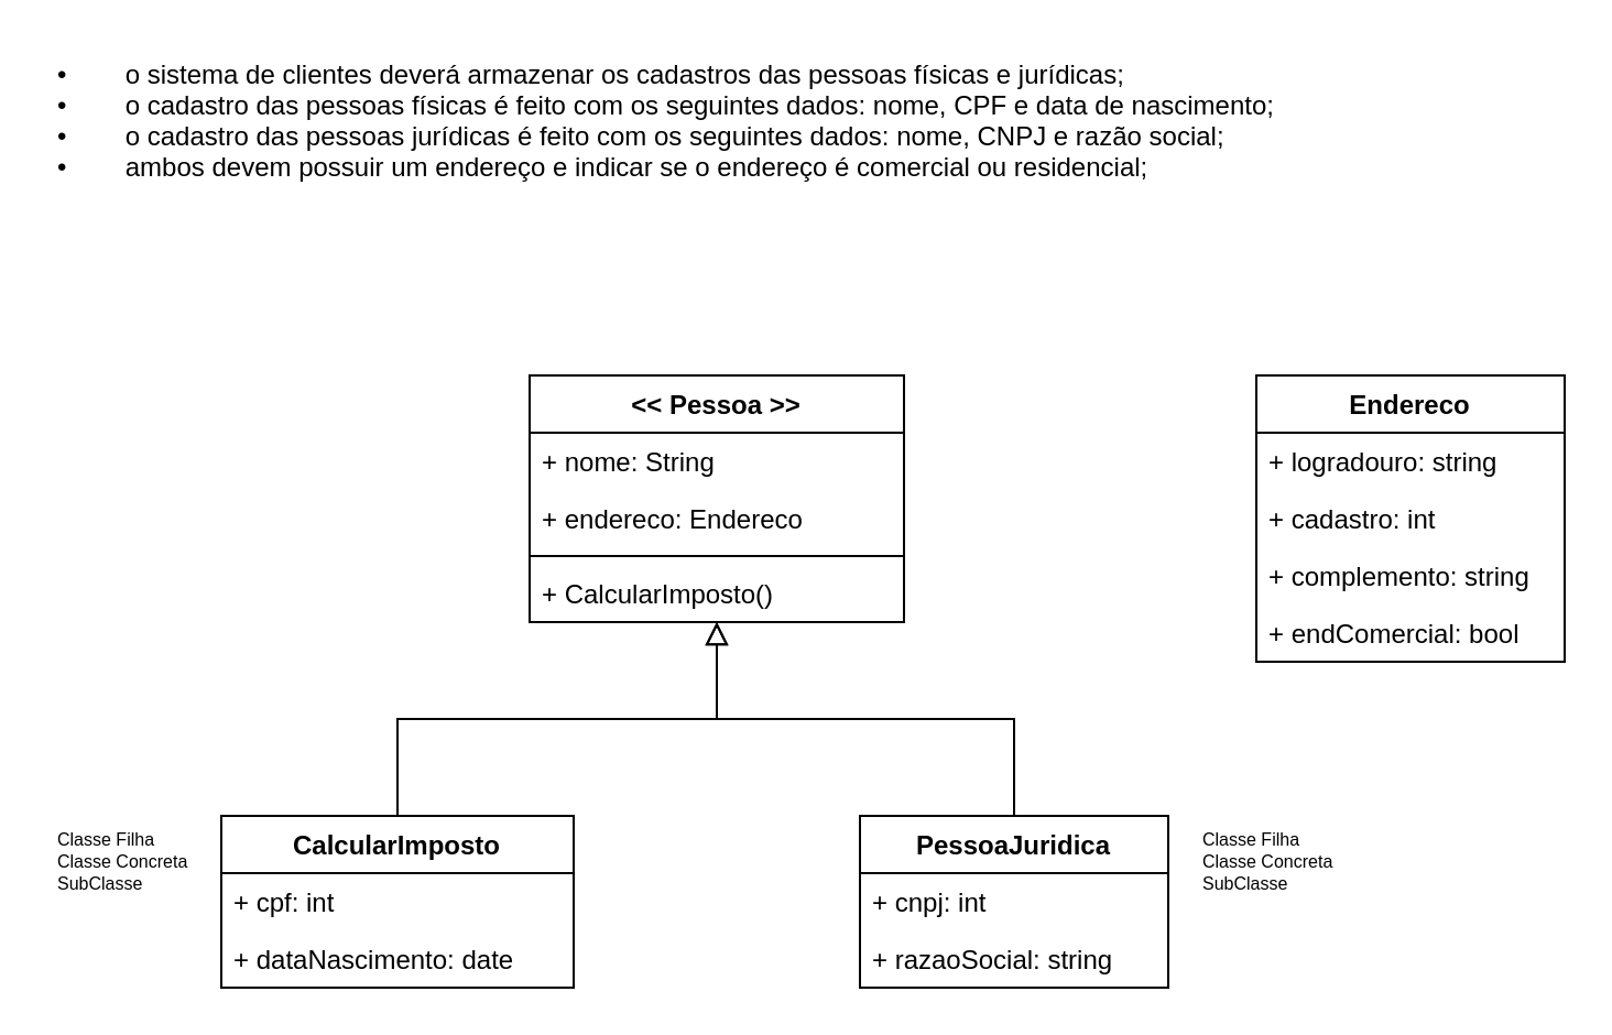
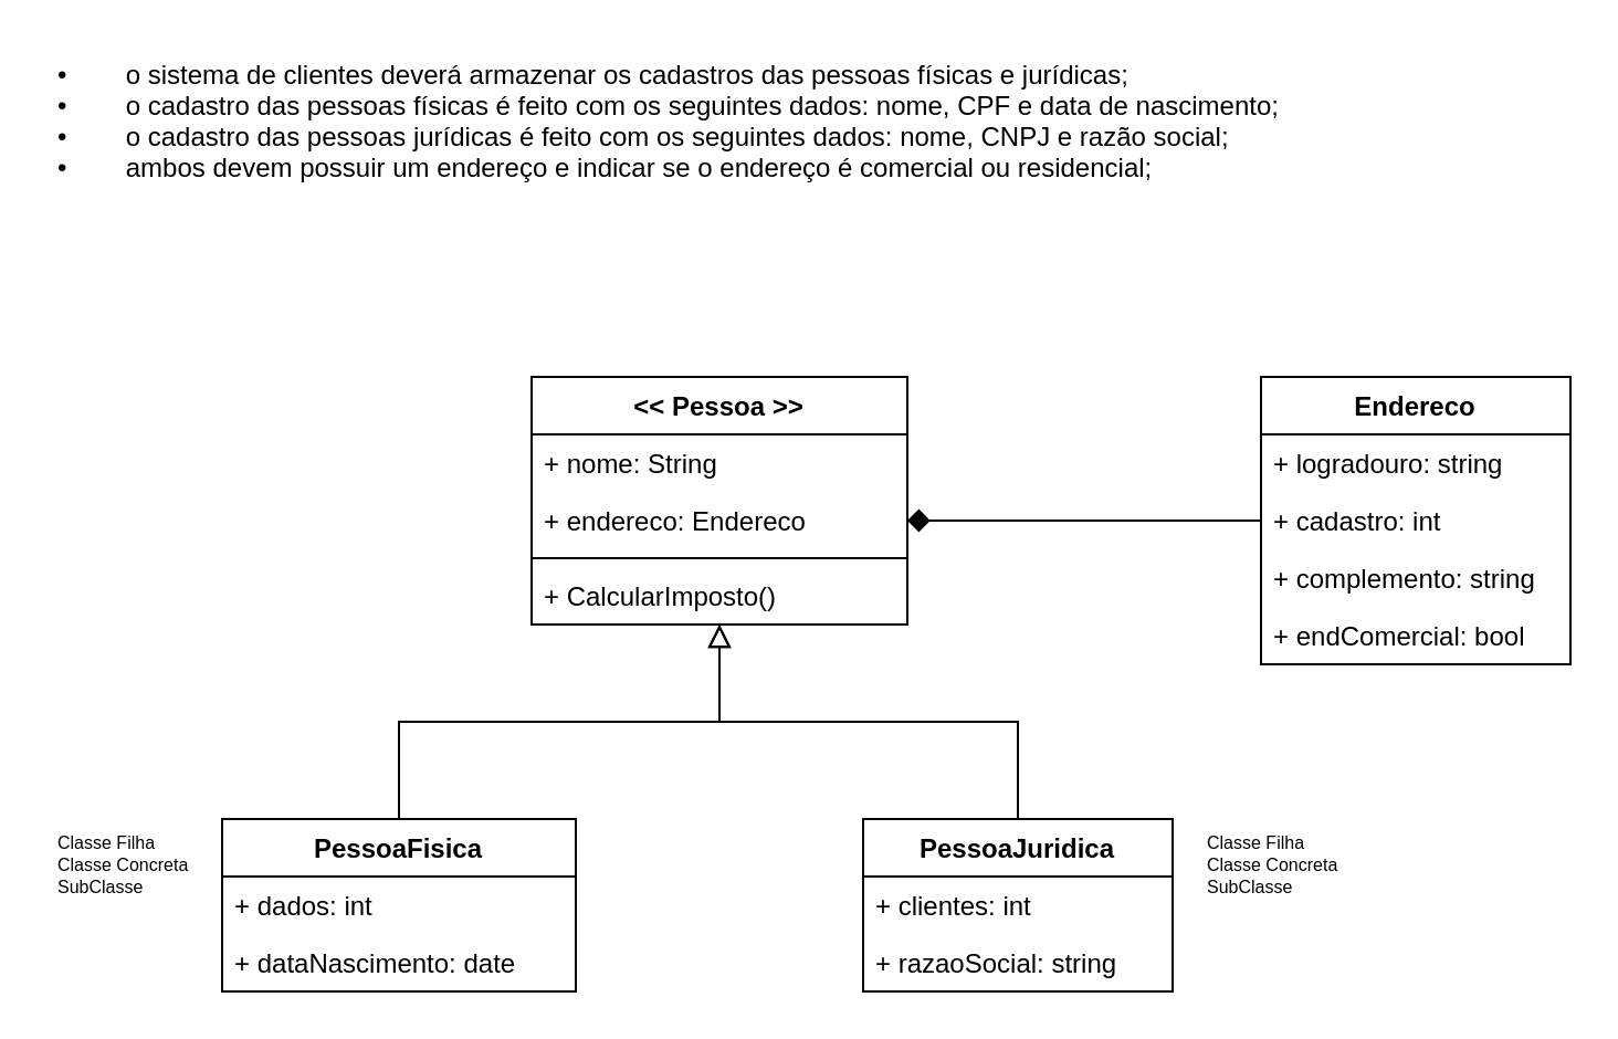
+ <mxCell id="21" style="edgeStyle=orthogonalEdgeStyle;rounded=0;orthogonalLoop=1;jettySize=auto;html=1;startArrow=none;startFill=0;endArrow=diamond;endFill=1;endSize=8;" edge="1" parent="1" source="18" target="5"><mxGeometry relative="1" as="geometry" /></mxCell>
- <mxCell id="9" value="CalcularImposto" style="swimlane;fontStyle=1;childLayout=stackLayout;horizontal=1;startSize=26;fillColor=none;horizontalStack=0;resizeParent=1;resizeParentMax=0;resizeLast=0;collapsible=1;marginBottom=0;" vertex="1" parent="1"><mxGeometry x="100" y="370" width="160" height="78" as="geometry" /></mxCell>
+ <mxCell id="9" value="PessoaFisica" style="swimlane;fontStyle=1;childLayout=stackLayout;horizontal=1;startSize=26;fillColor=none;horizontalStack=0;resizeParent=1;resizeParentMax=0;resizeLast=0;collapsible=1;marginBottom=0;" vertex="1" parent="1"><mxGeometry x="100" y="370" width="160" height="78" as="geometry" /></mxCell>
- <mxCell id="10" value="+ cpf: int" style="text;strokeColor=none;fillColor=none;align=left;verticalAlign=top;spacingLeft=4;spacingRight=4;overflow=hidden;rotatable=0;points=[[0,0.5],[1,0.5]];portConstraint=eastwest;" vertex="1" parent="9"><mxGeometry y="26" width="160" height="26" as="geometry" /></mxCell>
+ <mxCell id="10" value="+ dados: int" style="text;strokeColor=none;fillColor=none;align=left;verticalAlign=top;spacingLeft=4;spacingRight=4;overflow=hidden;rotatable=0;points=[[0,0.5],[1,0.5]];portConstraint=eastwest;" vertex="1" parent="9"><mxGeometry y="26" width="160" height="26" as="geometry" /></mxCell>
- <mxCell id="14" value="+ cnpj: int" style="text;strokeColor=none;fillColor=none;align=left;verticalAlign=top;spacingLeft=4;spacingRight=4;overflow=hidden;rotatable=0;points=[[0,0.5],[1,0.5]];portConstraint=eastwest;" vertex="1" parent="13"><mxGeometry y="26" width="140" height="26" as="geometry" /></mxCell>
+ <mxCell id="14" value="+ clientes: int" style="text;strokeColor=none;fillColor=none;align=left;verticalAlign=top;spacingLeft=4;spacingRight=4;overflow=hidden;rotatable=0;points=[[0,0.5],[1,0.5]];portConstraint=eastwest;" vertex="1" parent="13"><mxGeometry y="26" width="140" height="26" as="geometry" /></mxCell>
